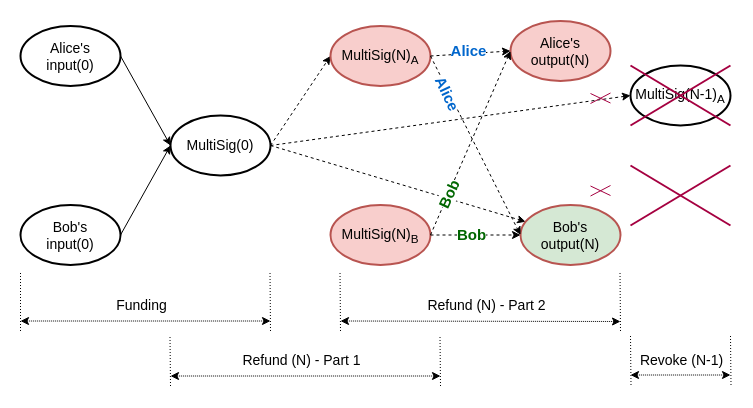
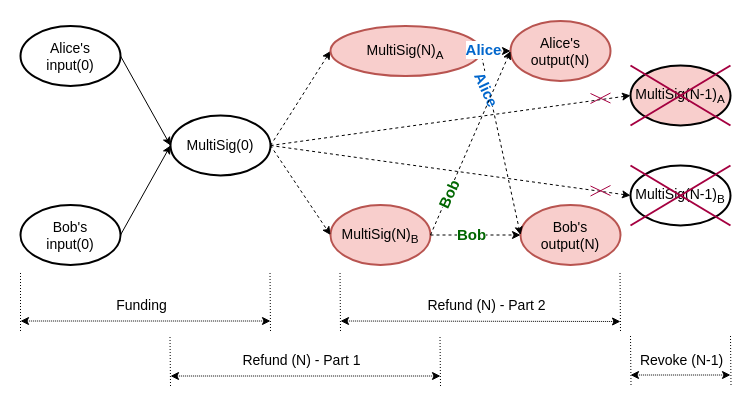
- <mxCell id="8" value="MultiSig(N)&lt;sub&gt;A&lt;/sub&gt;" style="ellipse;whiteSpace=wrap;html=1;fontSize=14;strokeWidth=2;fillColor=#f8cecc;strokeColor=#b85450;" parent="1" vertex="1"><mxGeometry x="330" y="25.5" width="100" height="60" as="geometry" /></mxCell>
+ <mxCell id="8" value="MultiSig(N)&lt;sub&gt;A&lt;/sub&gt;" style="ellipse;whiteSpace=wrap;html=1;fontSize=14;strokeWidth=2;fillColor=#f8cecc;strokeColor=#b85450;" parent="1" vertex="1"><mxGeometry x="330" y="25.5" width="150" height="50" as="geometry" /></mxCell>
- <mxCell id="33" value="MultiSig(N-1)&lt;sub&gt;A&lt;/sub&gt;" style="ellipse;whiteSpace=wrap;html=1;fontSize=14;strokeWidth=2;" parent="1" vertex="1"><mxGeometry x="630" y="65" width="100" height="60" as="geometry" /></mxCell>
+ <mxCell id="33" value="MultiSig(N-1)&lt;sub&gt;A&lt;/sub&gt;" style="ellipse;whiteSpace=wrap;html=1;fontSize=14;strokeWidth=2;fillColor=#f8cecc;" parent="1" vertex="1"><mxGeometry x="630" y="65" width="100" height="60" as="geometry" /></mxCell>
+ <mxCell id="46" value="" style="endArrow=classic;html=1;fontSize=14;exitX=1;exitY=0.5;exitDx=0;exitDy=0;dashed=1;entryX=0;entryY=0.5;entryDx=0;entryDy=0;" parent="1" source="2" target="34" edge="1"><mxGeometry width="50" height="50" relative="1" as="geometry"><mxPoint x="310" y="175" as="sourcePoint" /><mxPoint x="370" y="85.5" as="targetPoint" /></mxGeometry></mxCell>
- <mxCell id="10" value="" style="endArrow=classic;html=1;fontSize=14;exitX=1;exitY=0.5;exitDx=0;exitDy=0;dashed=1;" parent="1" source="2" target="12" edge="1"><mxGeometry width="50" height="50" relative="1" as="geometry"><mxPoint x="280" y="234.5" as="sourcePoint" /><mxPoint x="350" y="114.5" as="targetPoint" /></mxGeometry></mxCell>
+ <mxCell id="10" value="" style="endArrow=classic;html=1;fontSize=14;exitX=1;exitY=0.5;exitDx=0;exitDy=0;dashed=1;entryX=0;entryY=0.5;entryDx=0;entryDy=0;" parent="1" source="2" target="9" edge="1"><mxGeometry width="50" height="50" relative="1" as="geometry"><mxPoint x="280" y="234.5" as="sourcePoint" /><mxPoint x="350" y="114.5" as="targetPoint" /></mxGeometry></mxCell>
+ <mxCell id="34" value="MultiSig(N-1)&lt;sub&gt;B&lt;/sub&gt;" style="ellipse;whiteSpace=wrap;html=1;fontSize=14;strokeWidth=2;" parent="1" vertex="1"><mxGeometry x="630" y="165" width="100" height="60" as="geometry" /></mxCell>
- <mxCell id="12" value="Bob's&lt;br&gt;output(N)" style="ellipse;whiteSpace=wrap;html=1;fontSize=14;strokeWidth=2;fillColor=#d5e8d4;strokeColor=#b85450;" parent="1" vertex="1"><mxGeometry x="520" y="204.5" width="100" height="60" as="geometry" /></mxCell>
+ <mxCell id="12" value="Bob's&lt;br&gt;output(N)" style="ellipse;whiteSpace=wrap;html=1;fontSize=14;strokeWidth=2;fillColor=#f8cecc;strokeColor=#b85450;" parent="1" vertex="1"><mxGeometry x="520" y="204.5" width="100" height="60" as="geometry" /></mxCell>
